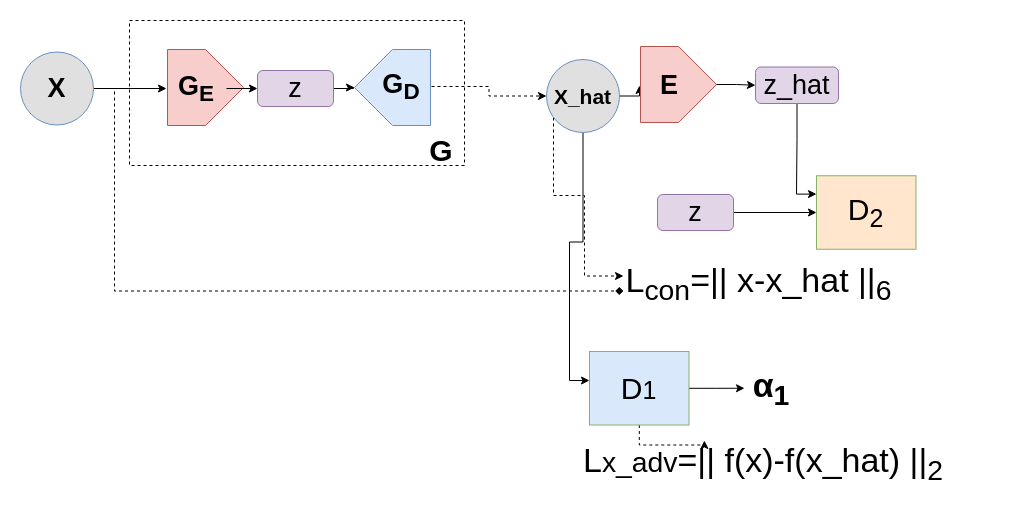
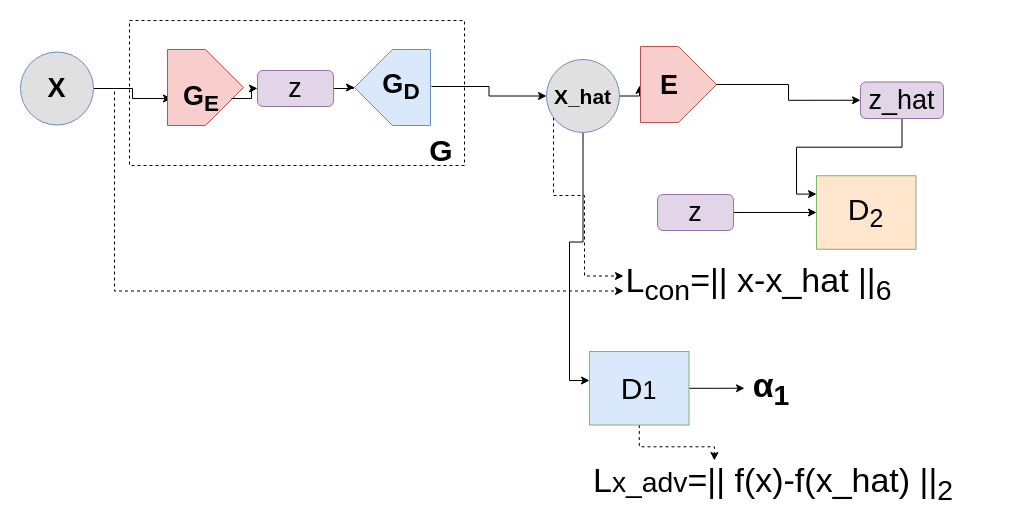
- <mxCell id="23" value="z_hat" style="rounded=1;whiteSpace=wrap;html=1;shadow=0;sketch=0;fontFamily=Helvetica;fontSize=27;fillColor=#e1d5e7;strokeColor=#9673a6;" vertex="1" parent="1"><mxGeometry x="755" y="66.5" width="83" height="36.5" as="geometry" /></mxCell>
+ <mxCell id="23" value="z_hat" style="rounded=1;whiteSpace=wrap;html=1;shadow=0;sketch=0;fontFamily=Helvetica;fontSize=27;fillColor=#e1d5e7;strokeColor=#9673a6;" vertex="1" parent="1"><mxGeometry x="860" y="81.5" width="83" height="36.5" as="geometry" /></mxCell>
- <mxCell id="24" style="edgeStyle=orthogonalEdgeStyle;rounded=0;orthogonalLoop=1;jettySize=auto;html=1;fontFamily=Helvetica;fontSize=21;fontColor=default;entryX=0;entryY=0.5;entryDx=0;entryDy=0;dashed=1;" edge="1" parent="1" source="13" target="18"><mxGeometry relative="1" as="geometry"><mxPoint x="514" y="84" as="targetPoint" /></mxGeometry></mxCell>
+ <mxCell id="24" style="edgeStyle=orthogonalEdgeStyle;rounded=0;orthogonalLoop=1;jettySize=auto;html=1;fontFamily=Helvetica;fontSize=21;fontColor=default;entryX=0;entryY=0.5;entryDx=0;entryDy=0;" edge="1" parent="1" source="13" target="18"><mxGeometry relative="1" as="geometry"><mxPoint x="514" y="84" as="targetPoint" /></mxGeometry></mxCell>
- <mxCell id="8" value="&lt;b&gt;G&lt;sub&gt;E&lt;/sub&gt;&lt;/b&gt;" style="text;html=1;strokeColor=none;fillColor=none;align=center;verticalAlign=middle;whiteSpace=wrap;rounded=0;shadow=0;sketch=0;fontFamily=Helvetica;fontSize=27;fontColor=default;" vertex="1" parent="6"><mxGeometry y="24" width="60" height="30" as="geometry" /></mxCell>
+ <mxCell id="8" value="&lt;b&gt;G&lt;sub&gt;E&lt;/sub&gt;&lt;/b&gt;" style="text;html=1;strokeColor=none;fillColor=none;align=center;verticalAlign=middle;whiteSpace=wrap;rounded=0;shadow=0;sketch=0;fontFamily=Helvetica;fontSize=27;fontColor=default;" vertex="1" parent="6"><mxGeometry x="5" y="34" width="60" height="30" as="geometry" /></mxCell>
- <mxCell id="4" style="edgeStyle=orthogonalEdgeStyle;rounded=0;orthogonalLoop=1;jettySize=auto;html=1;entryX=0;entryY=0.75;entryDx=0;entryDy=0;dashed=1;fontFamily=Helvetica;fontSize=34;fontColor=default;endArrow=diamond;" edge="1" parent="1" source="5" target="34"><mxGeometry relative="1" as="geometry"><Array as="points"><mxPoint x="114" y="88" /><mxPoint x="114" y="290" /></Array></mxGeometry></mxCell>
+ <mxCell id="4" style="edgeStyle=orthogonalEdgeStyle;rounded=0;orthogonalLoop=1;jettySize=auto;html=1;entryX=0;entryY=0.75;entryDx=0;entryDy=0;dashed=1;fontFamily=Helvetica;fontSize=34;fontColor=default;" edge="1" parent="1" source="5" target="34"><mxGeometry relative="1" as="geometry"><Array as="points"><mxPoint x="114" y="88" /><mxPoint x="114" y="290" /></Array></mxGeometry></mxCell>
- <mxCell id="35" value="L&lt;span style=&quot;font-size: 28.333px&quot;&gt;x_adv&lt;/span&gt;=|| f(x)-f(x_hat) ||&lt;sub&gt;2&lt;/sub&gt;" style="text;html=1;strokeColor=none;fillColor=none;align=center;verticalAlign=middle;whiteSpace=wrap;rounded=0;shadow=0;sketch=0;fontFamily=Helvetica;fontSize=34;fontColor=default;" vertex="1" parent="1"><mxGeometry x="544" y="448" width="438" height="30" as="geometry" /></mxCell>
+ <mxCell id="35" value="L&lt;span style=&quot;font-size: 28.333px&quot;&gt;x_adv&lt;/span&gt;=|| f(x)-f(x_hat) ||&lt;sub&gt;2&lt;/sub&gt;" style="text;html=1;strokeColor=none;fillColor=none;align=center;verticalAlign=middle;whiteSpace=wrap;rounded=0;shadow=0;sketch=0;fontFamily=Helvetica;fontSize=34;fontColor=default;" vertex="1" parent="1"><mxGeometry x="554" y="468" width="438" height="30" as="geometry" /></mxCell>
